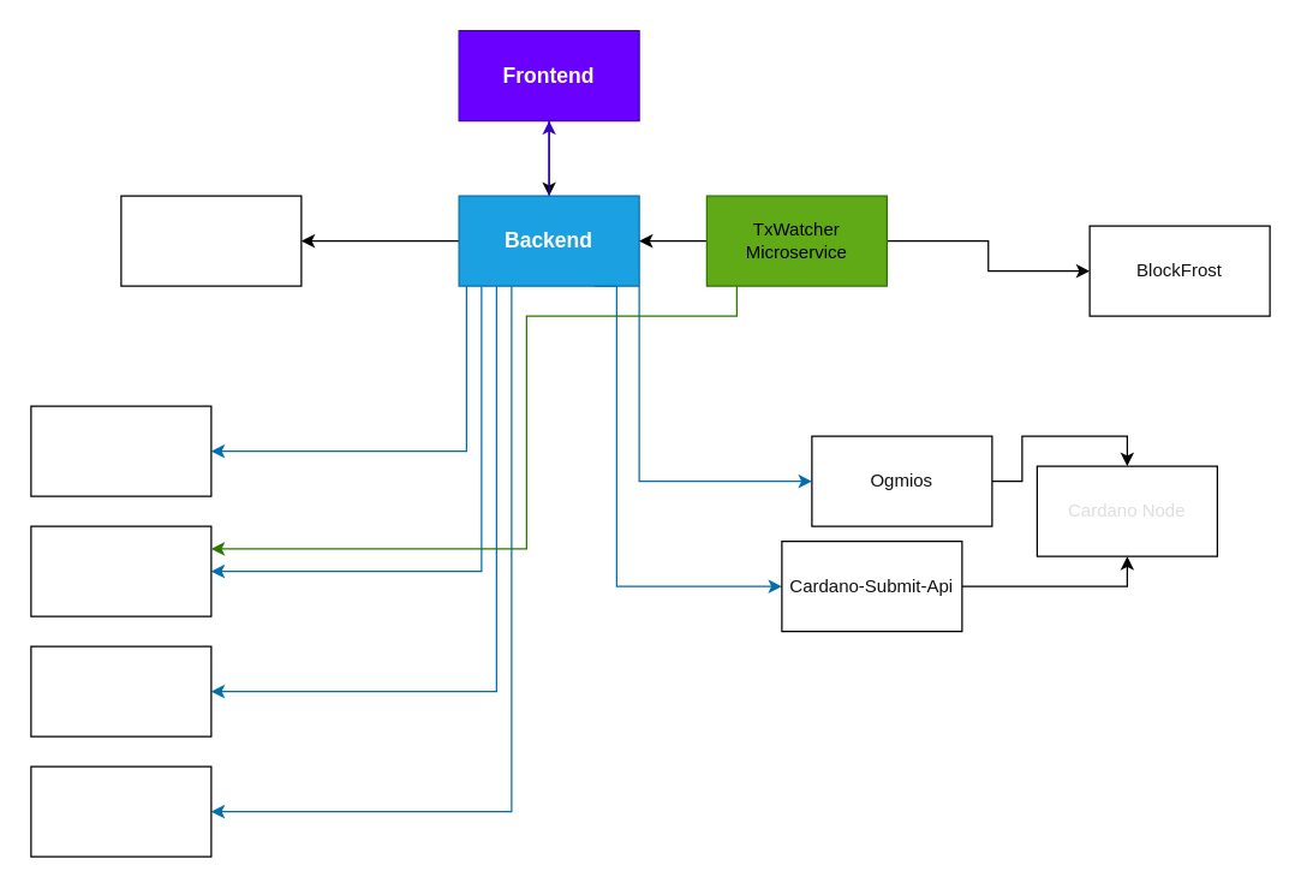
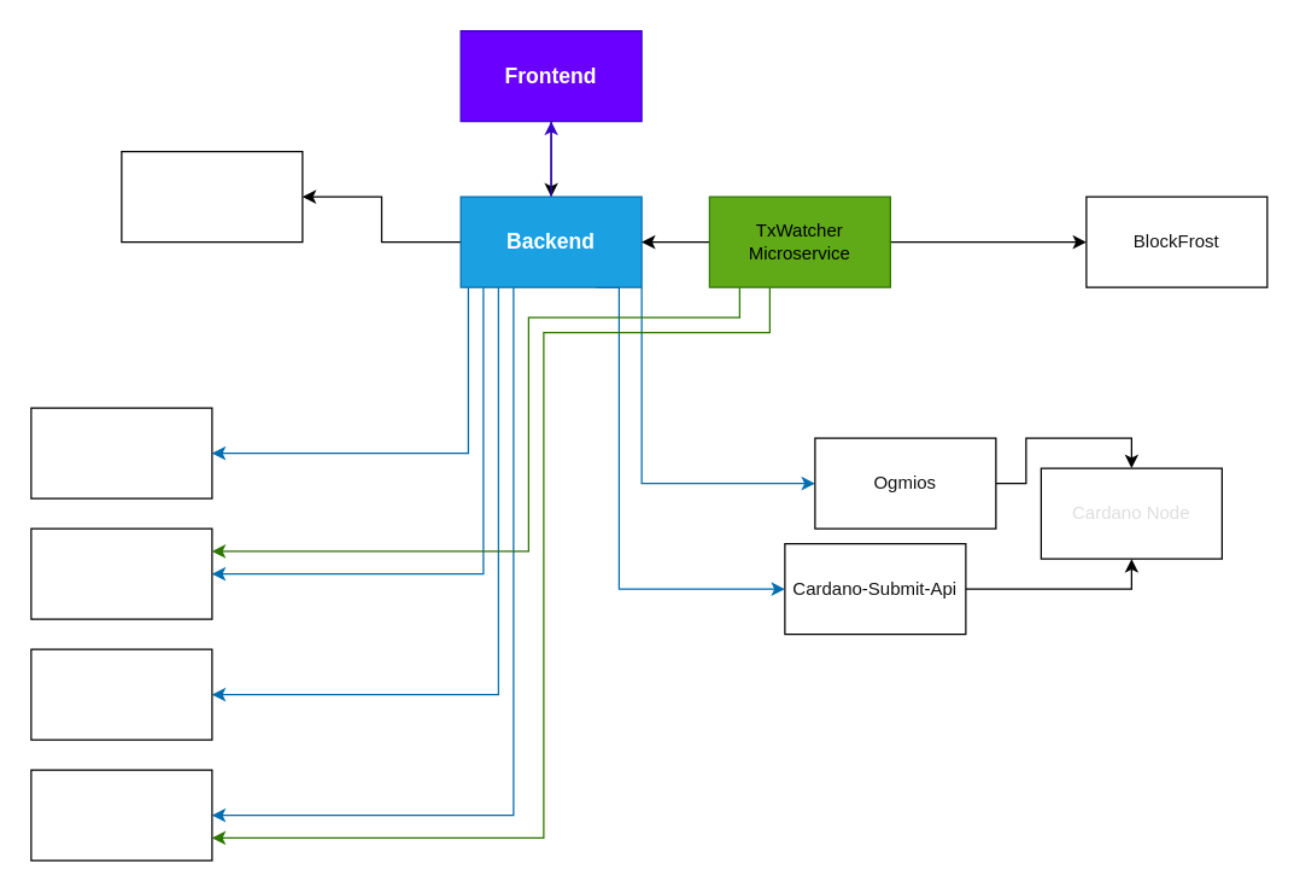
- <mxCell id="14" value="&lt;span style=&quot;font-family: Helvetica; font-size: 12px; font-style: normal; font-variant-ligatures: normal; font-variant-caps: normal; font-weight: 400; letter-spacing: normal; orphans: 2; text-align: center; text-indent: 0px; text-transform: none; widows: 2; word-spacing: 0px; -webkit-text-stroke-width: 0px; white-space: normal; text-decoration-thickness: initial; text-decoration-style: initial; text-decoration-color: initial; float: none; background-color: light-dark(#ffffff, var(--ge-dark-color, #121212)); display: inline !important;&quot;&gt;&lt;font style=&quot;color: light-dark(rgb(255, 255, 255), rgb(255, 255, 255));&quot;&gt;Authorization&lt;/font&gt;&lt;/span&gt;&lt;div&gt;&lt;span style=&quot;font-family: Helvetica; font-size: 12px; font-style: normal; font-variant-ligatures: normal; font-variant-caps: normal; font-weight: 400; letter-spacing: normal; orphans: 2; text-align: center; text-indent: 0px; text-transform: none; widows: 2; word-spacing: 0px; -webkit-text-stroke-width: 0px; white-space: normal; text-decoration-thickness: initial; text-decoration-style: initial; text-decoration-color: initial; float: none; background-color: light-dark(#ffffff, var(--ge-dark-color, #121212)); display: inline !important;&quot;&gt;&lt;font style=&quot;color: light-dark(rgb(255, 255, 255), rgb(255, 255, 255));&quot;&gt;Microservice&lt;/font&gt;&lt;/span&gt;&lt;/div&gt;" style="rounded=0;whiteSpace=wrap;html=1;" parent="1" vertex="1"><mxGeometry x="80" y="130" width="120" height="60" as="geometry" /></mxCell>
+ <mxCell id="14" value="&lt;span style=&quot;font-family: Helvetica; font-size: 12px; font-style: normal; font-variant-ligatures: normal; font-variant-caps: normal; font-weight: 400; letter-spacing: normal; orphans: 2; text-align: center; text-indent: 0px; text-transform: none; widows: 2; word-spacing: 0px; -webkit-text-stroke-width: 0px; white-space: normal; text-decoration-thickness: initial; text-decoration-style: initial; text-decoration-color: initial; float: none; background-color: light-dark(#ffffff, var(--ge-dark-color, #121212)); display: inline !important;&quot;&gt;&lt;font style=&quot;color: light-dark(rgb(255, 255, 255), rgb(255, 255, 255));&quot;&gt;Authorization&lt;/font&gt;&lt;/span&gt;&lt;div&gt;&lt;span style=&quot;font-family: Helvetica; font-size: 12px; font-style: normal; font-variant-ligatures: normal; font-variant-caps: normal; font-weight: 400; letter-spacing: normal; orphans: 2; text-align: center; text-indent: 0px; text-transform: none; widows: 2; word-spacing: 0px; -webkit-text-stroke-width: 0px; white-space: normal; text-decoration-thickness: initial; text-decoration-style: initial; text-decoration-color: initial; float: none; background-color: light-dark(#ffffff, var(--ge-dark-color, #121212)); display: inline !important;&quot;&gt;&lt;font style=&quot;color: light-dark(rgb(255, 255, 255), rgb(255, 255, 255));&quot;&gt;Microservice&lt;/font&gt;&lt;/span&gt;&lt;/div&gt;" style="rounded=0;whiteSpace=wrap;html=1;" parent="1" vertex="1"><mxGeometry x="80" y="100" width="120" height="60" as="geometry" /></mxCell>
- <mxCell id="22" value="&lt;font color=&quot;#121212&quot;&gt;&lt;span&gt;BlockFrost&lt;/span&gt;&lt;/font&gt;" style="rounded=0;whiteSpace=wrap;html=1;" parent="1" vertex="1"><mxGeometry x="725" y="150" width="120" height="60" as="geometry" /></mxCell>
+ <mxCell id="22" value="&lt;font color=&quot;#121212&quot;&gt;&lt;span&gt;BlockFrost&lt;/span&gt;&lt;/font&gt;" style="rounded=0;whiteSpace=wrap;html=1;" parent="1" vertex="1"><mxGeometry x="720" y="130" width="120" height="60" as="geometry" /></mxCell>
+ <mxCell id="15" style="edgeStyle=orthogonalEdgeStyle;rounded=0;orthogonalLoop=1;jettySize=auto;html=1;entryX=1;entryY=0.75;entryDx=0;entryDy=0;fillColor=#60a917;strokeColor=#2D7600;" edge="1" parent="1" source="19" target="20"><mxGeometry relative="1" as="geometry"><Array as="points"><mxPoint x="510" y="220" /><mxPoint x="360" y="220" /><mxPoint x="360" y="555" /></Array></mxGeometry></mxCell>
